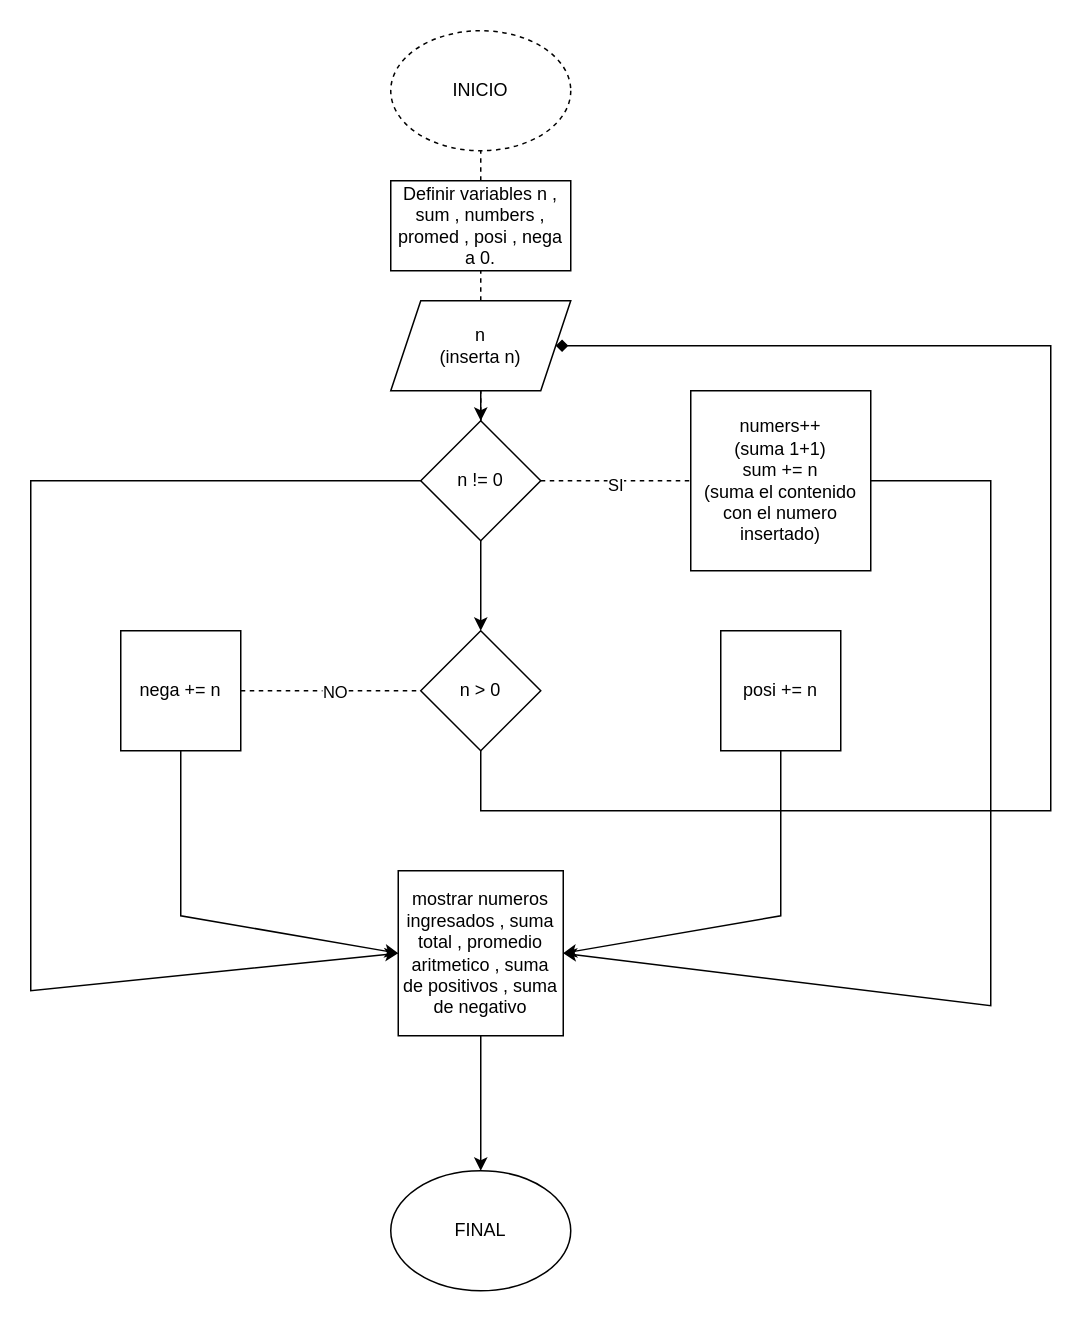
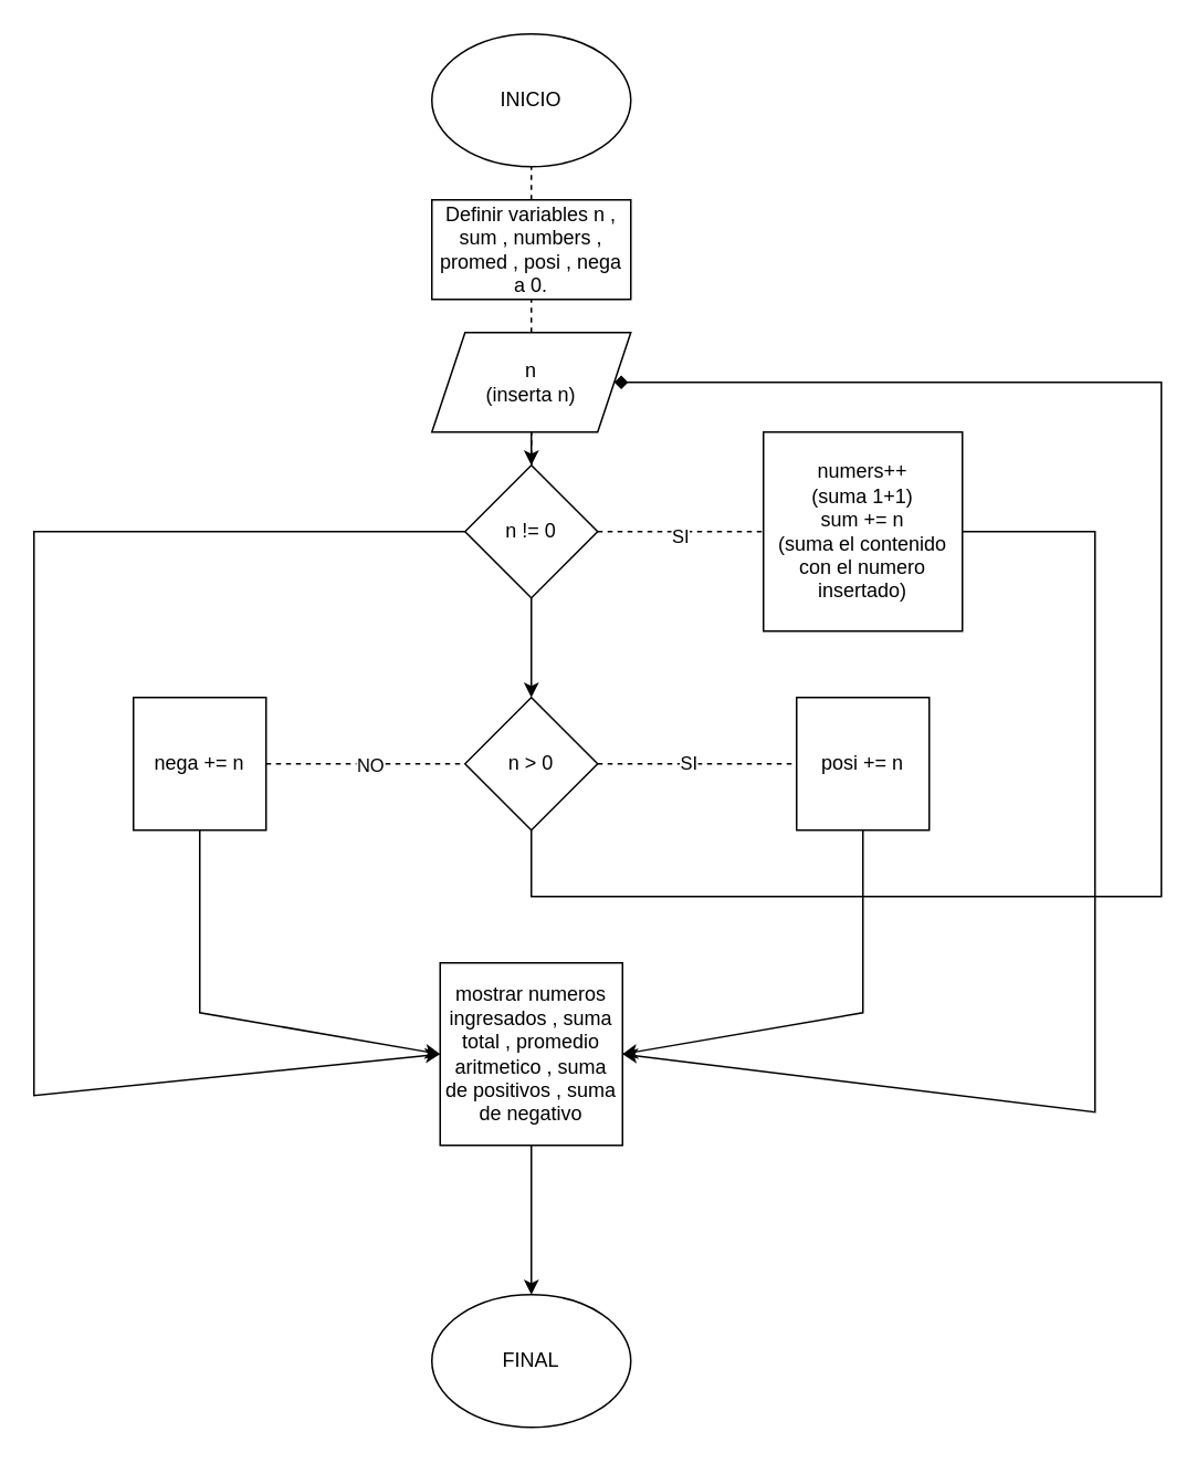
- <mxCell id="2" value="INICIO" style="ellipse;whiteSpace=wrap;html=1;dashed=1;" parent="1" vertex="1"><mxGeometry x="260" width="120" height="80" as="geometry" y="20" /></mxCell>
+ <mxCell id="2" value="INICIO" style="ellipse;whiteSpace=wrap;html=1;" parent="1" vertex="1"><mxGeometry x="260" width="120" height="80" as="geometry" y="20" /></mxCell>
+ <mxCell id="21" value="" style="endArrow=none;dashed=1;html=1;rounded=0;entryX=0;entryY=0.5;entryDx=0;entryDy=0;exitX=1;exitY=0.5;exitDx=0;exitDy=0;" parent="1" source="16" target="17" edge="1"><mxGeometry width="50" height="50" relative="1" as="geometry"><mxPoint x="380" y="450" as="sourcePoint" /><mxPoint x="400" y="470" as="targetPoint" /></mxGeometry></mxCell>
+ <mxCell id="22" value="SI" style="edgeLabel;html=1;align=center;verticalAlign=middle;resizable=0;points=[];" parent="21" vertex="1" connectable="0"><mxGeometry x="-0.097" y="1" relative="1" as="geometry"><mxPoint as="offset" /></mxGeometry></mxCell>
